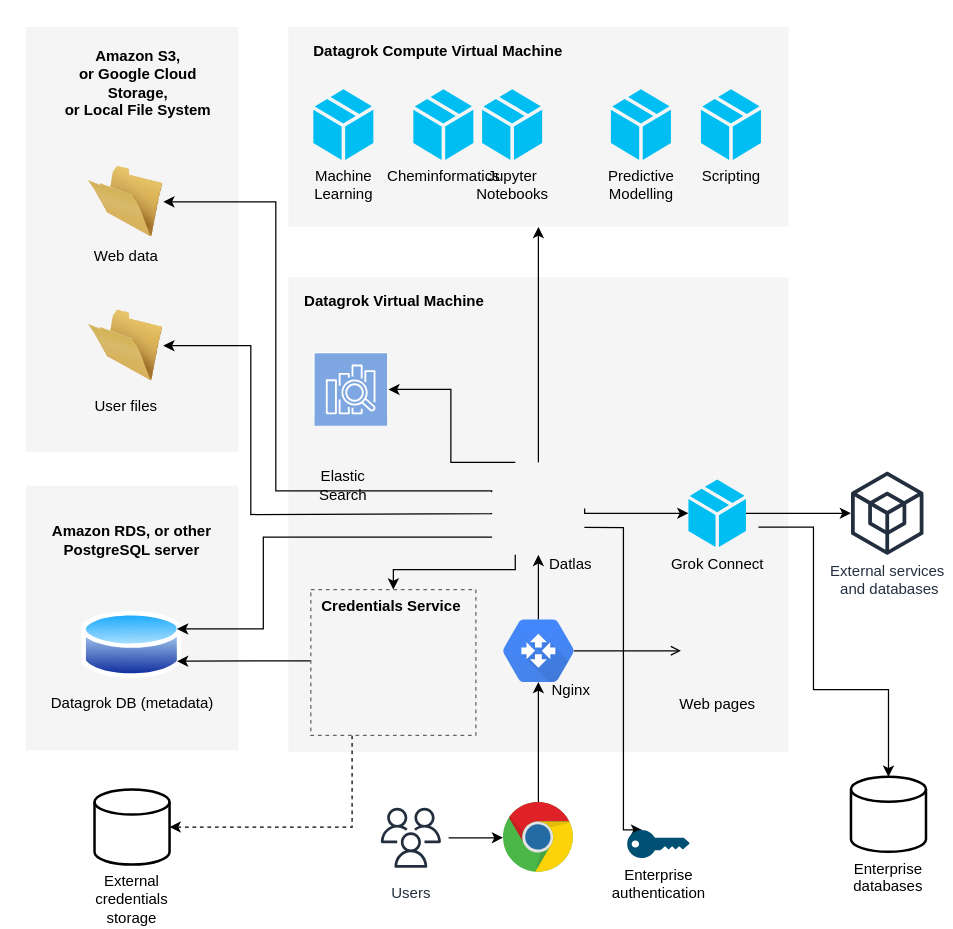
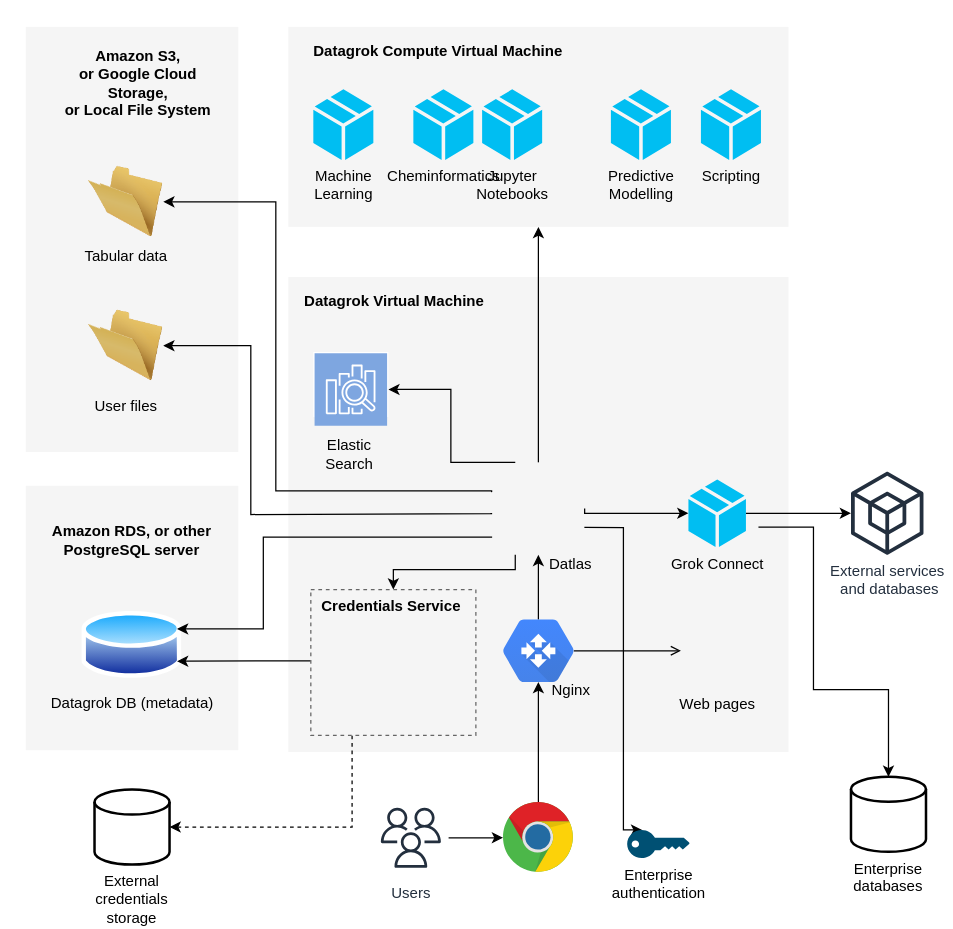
- <mxCell id="38" value="Web data" style="image;html=1;labelBackgroundColor=none;image=img/lib/clip_art/general/Empty_Folder_128x128.png" parent="1" vertex="1"><mxGeometry x="69.99" y="130.94" width="60" height="60" as="geometry" /></mxCell>
+ <mxCell id="38" value="Tabular data" style="image;html=1;labelBackgroundColor=none;image=img/lib/clip_art/general/Empty_Folder_128x128.png" parent="1" vertex="1"><mxGeometry x="69.99" y="130.94" width="60" height="60" as="geometry" /></mxCell>
- <mxCell id="40" value="Elastic Search" style="text;html=1;strokeColor=none;fillColor=none;align=center;verticalAlign=middle;whiteSpace=wrap;rounded=0;labelBackgroundColor=none;" parent="1" vertex="1"><mxGeometry x="254" y="367.96" width="40" height="40" as="geometry" /></mxCell>
+ <mxCell id="40" value="Elastic Search" style="text;html=1;strokeColor=none;fillColor=none;align=center;verticalAlign=middle;whiteSpace=wrap;rounded=0;labelBackgroundColor=none;" parent="1" vertex="1"><mxGeometry x="259" y="342.96" width="40" height="40" as="geometry" /></mxCell>
